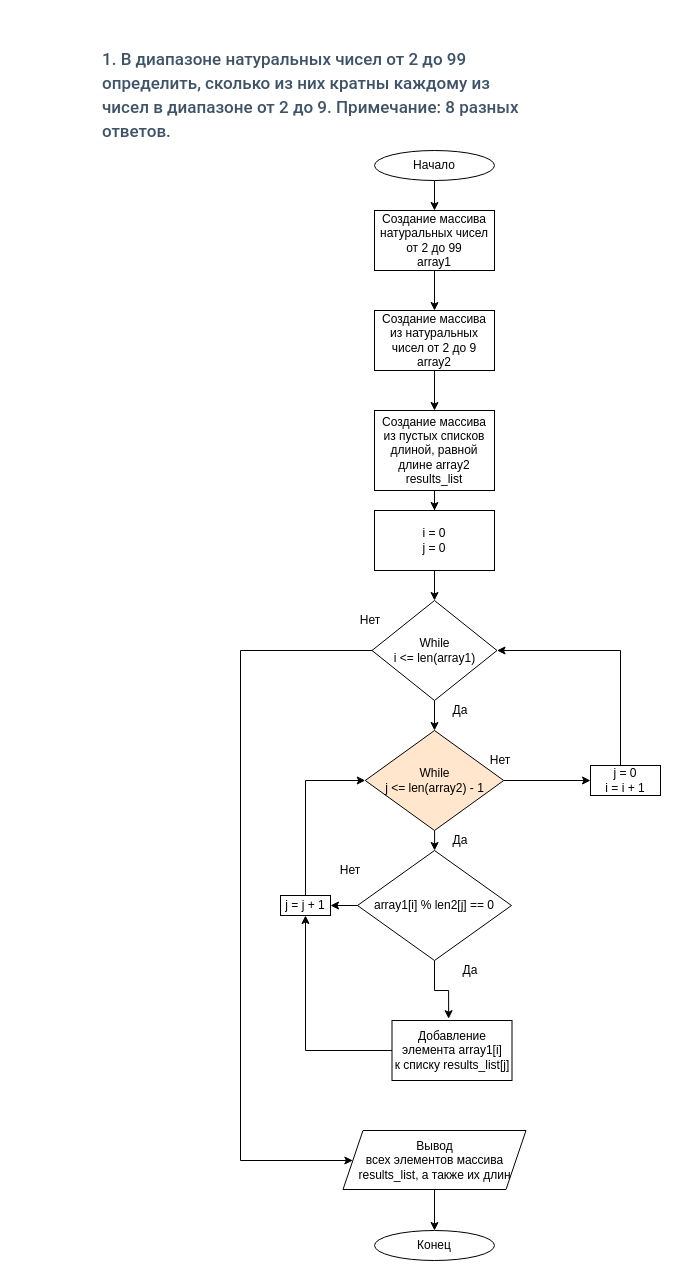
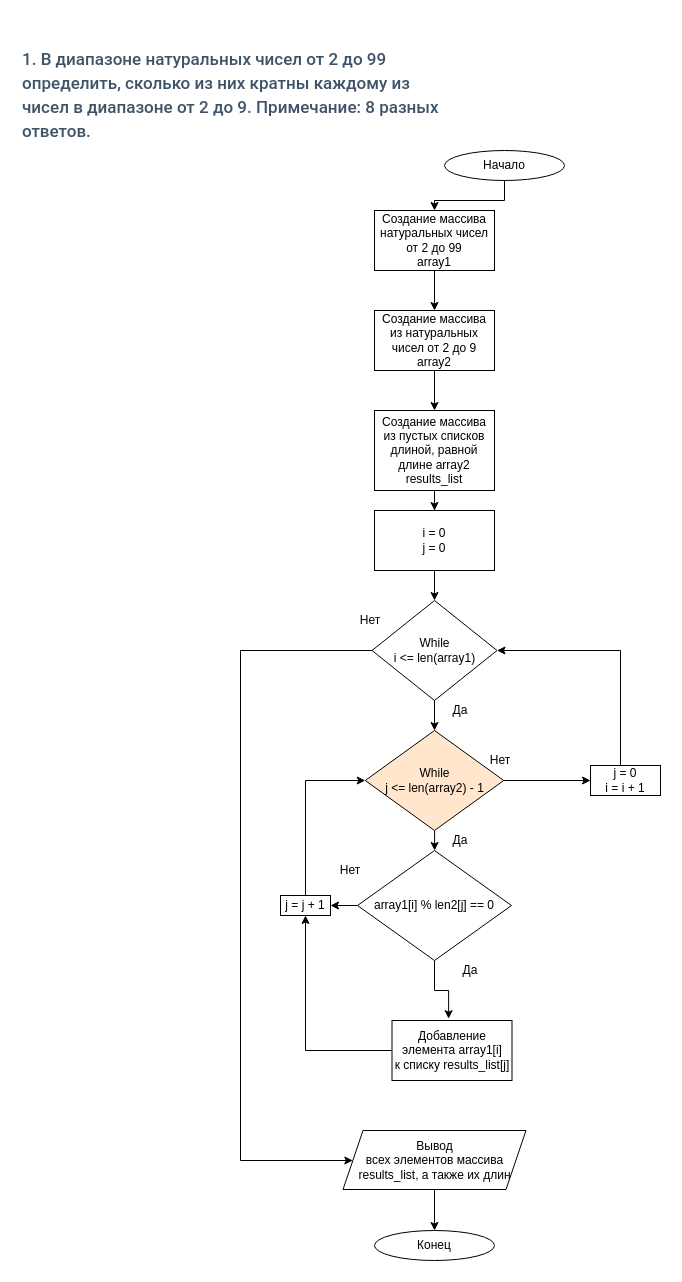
- <mxCell id="2" value="&lt;h3 style=&quot;box-sizing: border-box; font-family: roboto, &amp;quot;san francisco&amp;quot;, &amp;quot;helvetica neue&amp;quot;, helvetica, arial; font-weight: 500; line-height: 24px; color: rgb(63, 83, 104); margin-top: 20px; margin-bottom: 10px; font-size: 17px; font-style: normal; letter-spacing: normal; text-indent: 0px; text-transform: none; word-spacing: 0px; background-color: rgb(255, 255, 255);&quot;&gt;1. В диапазоне натуральных чисел от 2 до 99 определить, сколько из них кратны каждому из чисел в диапазоне от 2 до 9. Примечание: 8 разных ответов.&lt;/h3&gt;" style="text;whiteSpace=wrap;html=1;" vertex="1" parent="1"><mxGeometry x="100" y="20" width="440" height="120" as="geometry" /></mxCell>
+ <mxCell id="2" value="&lt;h3 style=&quot;box-sizing: border-box; font-family: roboto, &amp;quot;san francisco&amp;quot;, &amp;quot;helvetica neue&amp;quot;, helvetica, arial; font-weight: 500; line-height: 24px; color: rgb(63, 83, 104); margin-top: 20px; margin-bottom: 10px; font-size: 17px; font-style: normal; letter-spacing: normal; text-indent: 0px; text-transform: none; word-spacing: 0px; background-color: rgb(255, 255, 255);&quot;&gt;1. В диапазоне натуральных чисел от 2 до 99 определить, сколько из них кратны каждому из чисел в диапазоне от 2 до 9. Примечание: 8 разных ответов.&lt;/h3&gt;" style="text;whiteSpace=wrap;html=1;" vertex="1" parent="1"><mxGeometry width="440" height="120" as="geometry" x="20" y="20" /></mxCell>
- <mxCell id="4" value="Начало" style="ellipse;whiteSpace=wrap;html=1;" vertex="1" parent="1"><mxGeometry x="374" y="150" width="120" height="30" as="geometry" /></mxCell>
+ <mxCell id="4" value="Начало" style="ellipse;whiteSpace=wrap;html=1;" vertex="1" parent="1"><mxGeometry x="444" y="150" width="120" height="30" as="geometry" /></mxCell>
